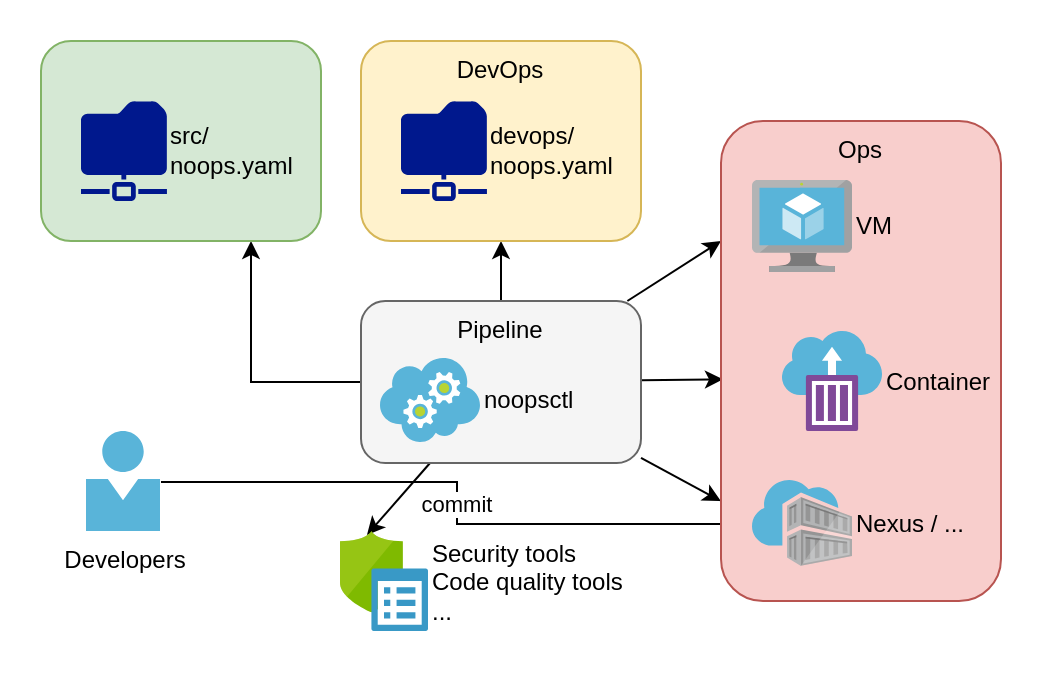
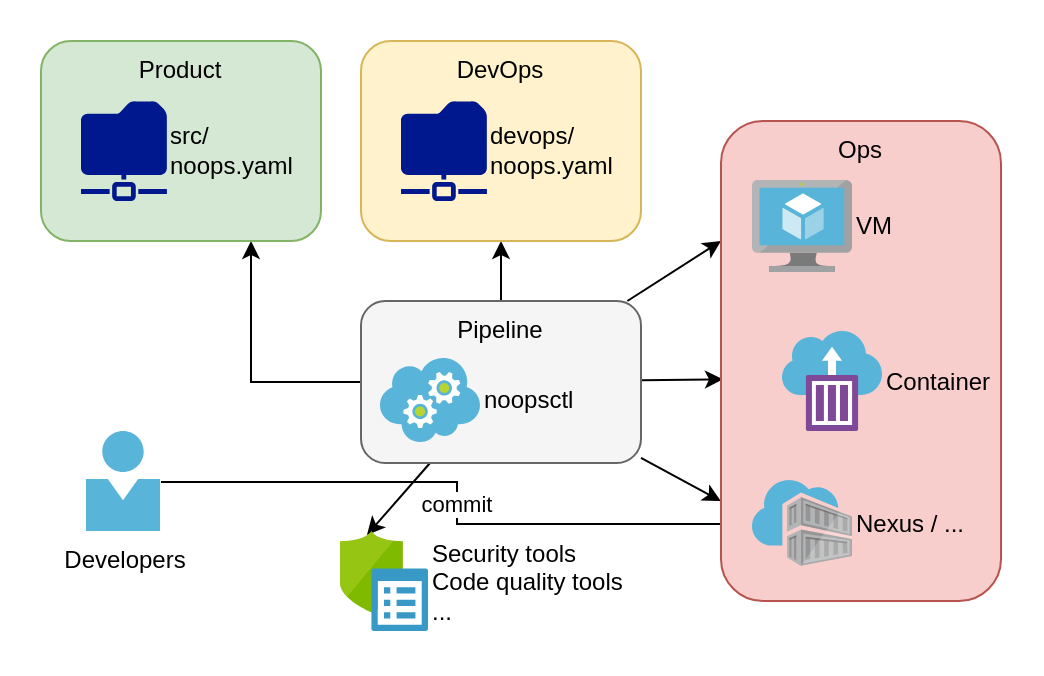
+ <mxCell id="15" value="Product" style="text;html=1;strokeColor=none;fillColor=none;align=center;verticalAlign=middle;whiteSpace=wrap;rounded=0;" vertex="1" parent="1"><mxGeometry x="30" y="20" width="120" height="30" as="geometry" /></mxCell>
